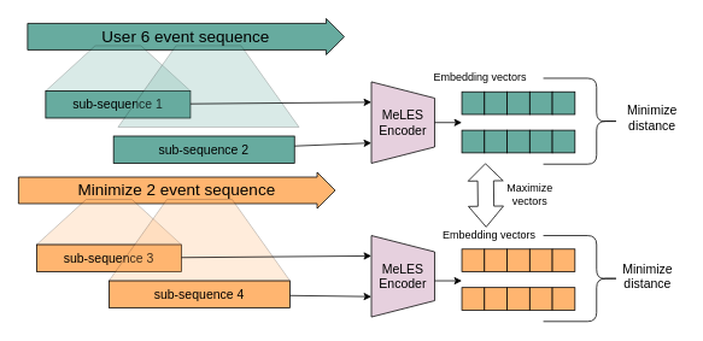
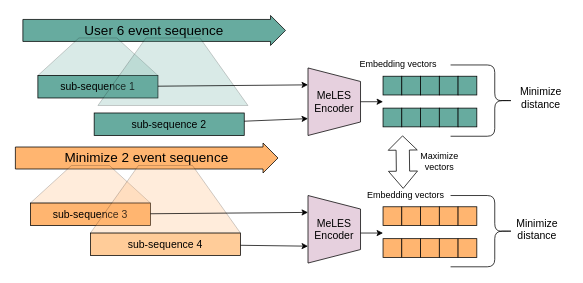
- <mxCell id="25" value="&lt;span style=&quot;font-size: 14px ; white-space: normal&quot;&gt;sub-sequence 4&lt;/span&gt;" style="rounded=0;whiteSpace=wrap;html=1;fillColor=#FFB570;" parent="1" vertex="1"><mxGeometry x="120" y="310" width="200" height="30" as="geometry" /></mxCell>
+ <mxCell id="25" value="&lt;span style=&quot;font-size: 14px ; white-space: normal&quot;&gt;sub-sequence 4&lt;/span&gt;" style="rounded=0;whiteSpace=wrap;html=1;fillColor=#ffcc99;" parent="1" vertex="1"><mxGeometry x="120" y="310" width="200" height="30" as="geometry" /></mxCell>
